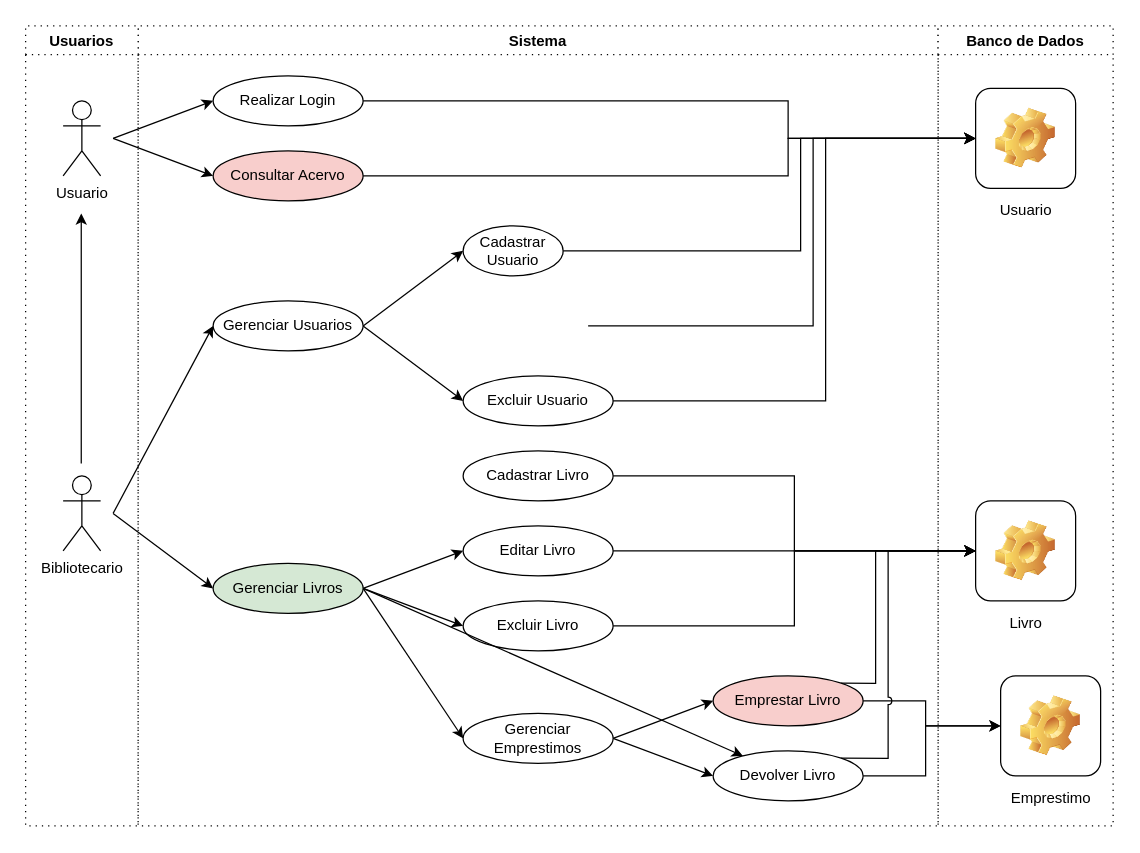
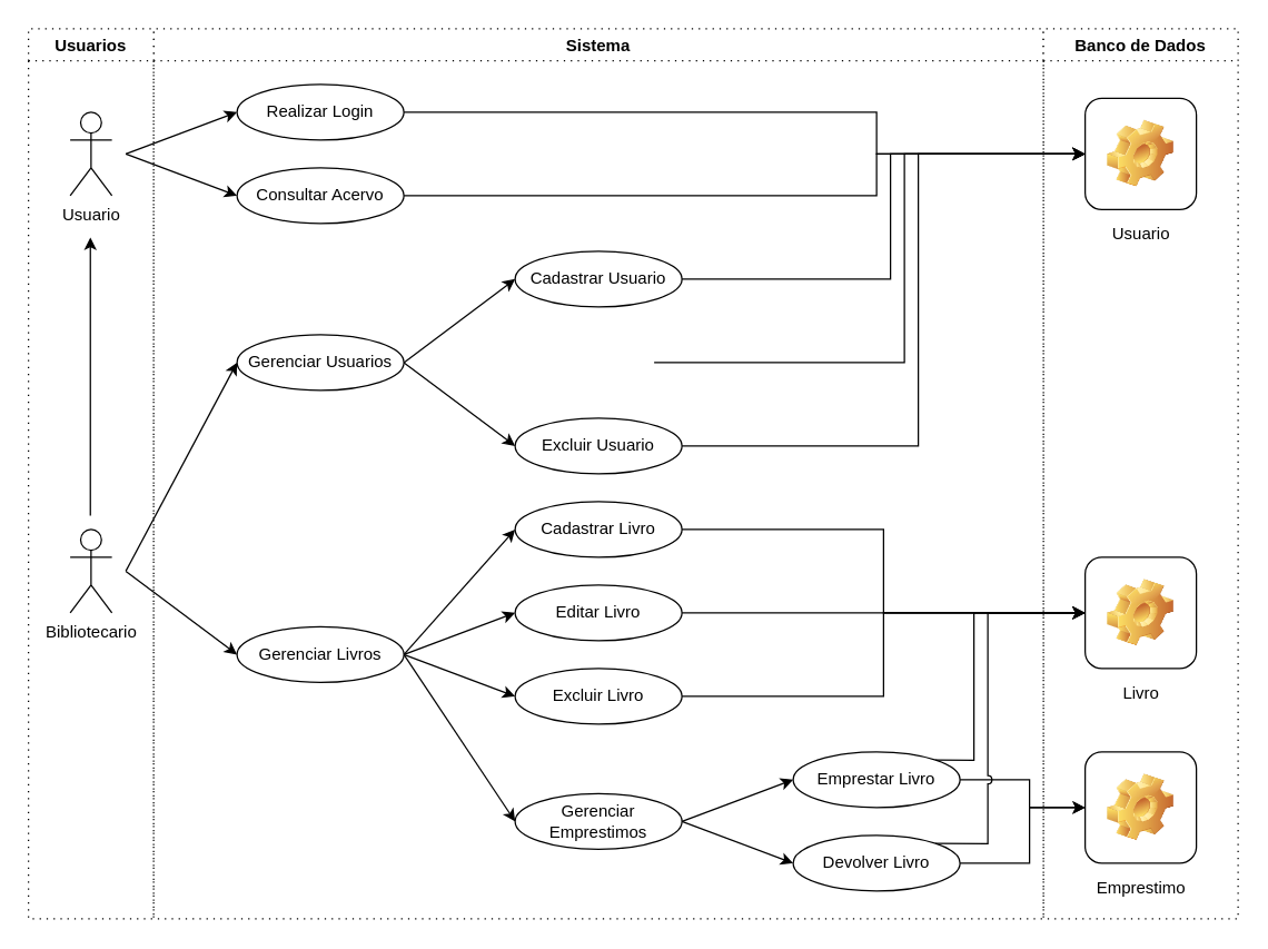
- <mxCell id="7" value="Consultar Acervo" style="ellipse;whiteSpace=wrap;html=1;fillColor=#f8cecc;" vertex="1" parent="1"><mxGeometry x="170" y="120" width="120" height="40" as="geometry" /></mxCell>
+ <mxCell id="7" value="Consultar Acervo" style="ellipse;whiteSpace=wrap;html=1;" vertex="1" parent="1"><mxGeometry x="170" y="120" width="120" height="40" as="geometry" /></mxCell>
- <mxCell id="21" value="Cadastrar Usuario" style="ellipse;whiteSpace=wrap;html=1;" vertex="1" parent="1"><mxGeometry x="370" y="180" width="80" height="40" as="geometry" /></mxCell>
+ <mxCell id="21" value="Cadastrar Usuario" style="ellipse;whiteSpace=wrap;html=1;" vertex="1" parent="1"><mxGeometry x="370" y="180" width="120" height="40" as="geometry" /></mxCell>
- <mxCell id="31" value="Gerenciar Livros" style="ellipse;whiteSpace=wrap;html=1;fillColor=#d5e8d4;" vertex="1" parent="1"><mxGeometry x="170" y="450" width="120" height="40" as="geometry" /></mxCell>
+ <mxCell id="31" value="Gerenciar Livros" style="ellipse;whiteSpace=wrap;html=1;" vertex="1" parent="1"><mxGeometry x="170" y="450" width="120" height="40" as="geometry" /></mxCell>
- <mxCell id="27" style="rounded=0;orthogonalLoop=1;jettySize=auto;html=1;exitX=1;exitY=0.5;exitDx=0;exitDy=0;" edge="1" parent="1" source="31" target="19"><mxGeometry relative="1" as="geometry" /></mxCell>
+ <mxCell id="27" style="rounded=0;orthogonalLoop=1;jettySize=auto;html=1;exitX=1;exitY=0.5;exitDx=0;exitDy=0;entryX=0;entryY=0.5;entryDx=0;entryDy=0;" edge="1" parent="1" source="31" target="9"><mxGeometry relative="1" as="geometry" /></mxCell>
- <mxCell id="16" value="Emprestar Livro" style="ellipse;whiteSpace=wrap;html=1;fillColor=#f8cecc;" vertex="1" parent="1"><mxGeometry x="570" y="540" width="120" height="40" as="geometry" /></mxCell>
+ <mxCell id="16" value="Emprestar Livro" style="ellipse;whiteSpace=wrap;html=1;" vertex="1" parent="1"><mxGeometry x="570" y="540" width="120" height="40" as="geometry" /></mxCell>
- <mxCell id="47" value="Emprestimo" style="icon;html=1;image=img/clipart/Gear_128x128.png" vertex="1" parent="44"><mxGeometry x="50" y="520" width="80" height="80" as="geometry" /></mxCell>
+ <mxCell id="47" value="Emprestimo" style="icon;html=1;image=img/clipart/Gear_128x128.png" vertex="1" parent="44"><mxGeometry x="30" y="520" width="80" height="80" as="geometry" /></mxCell>
